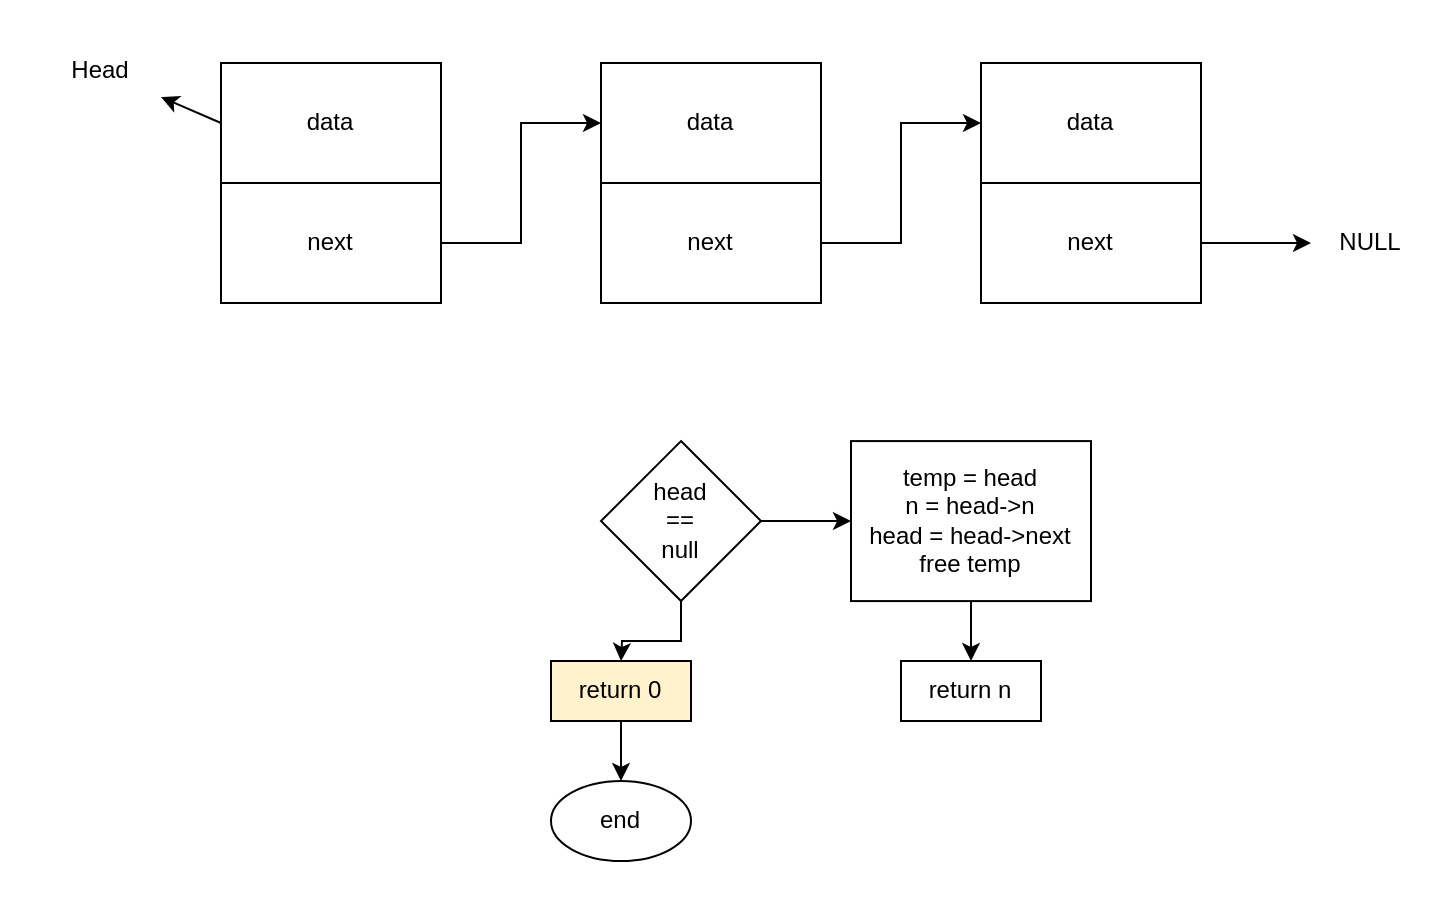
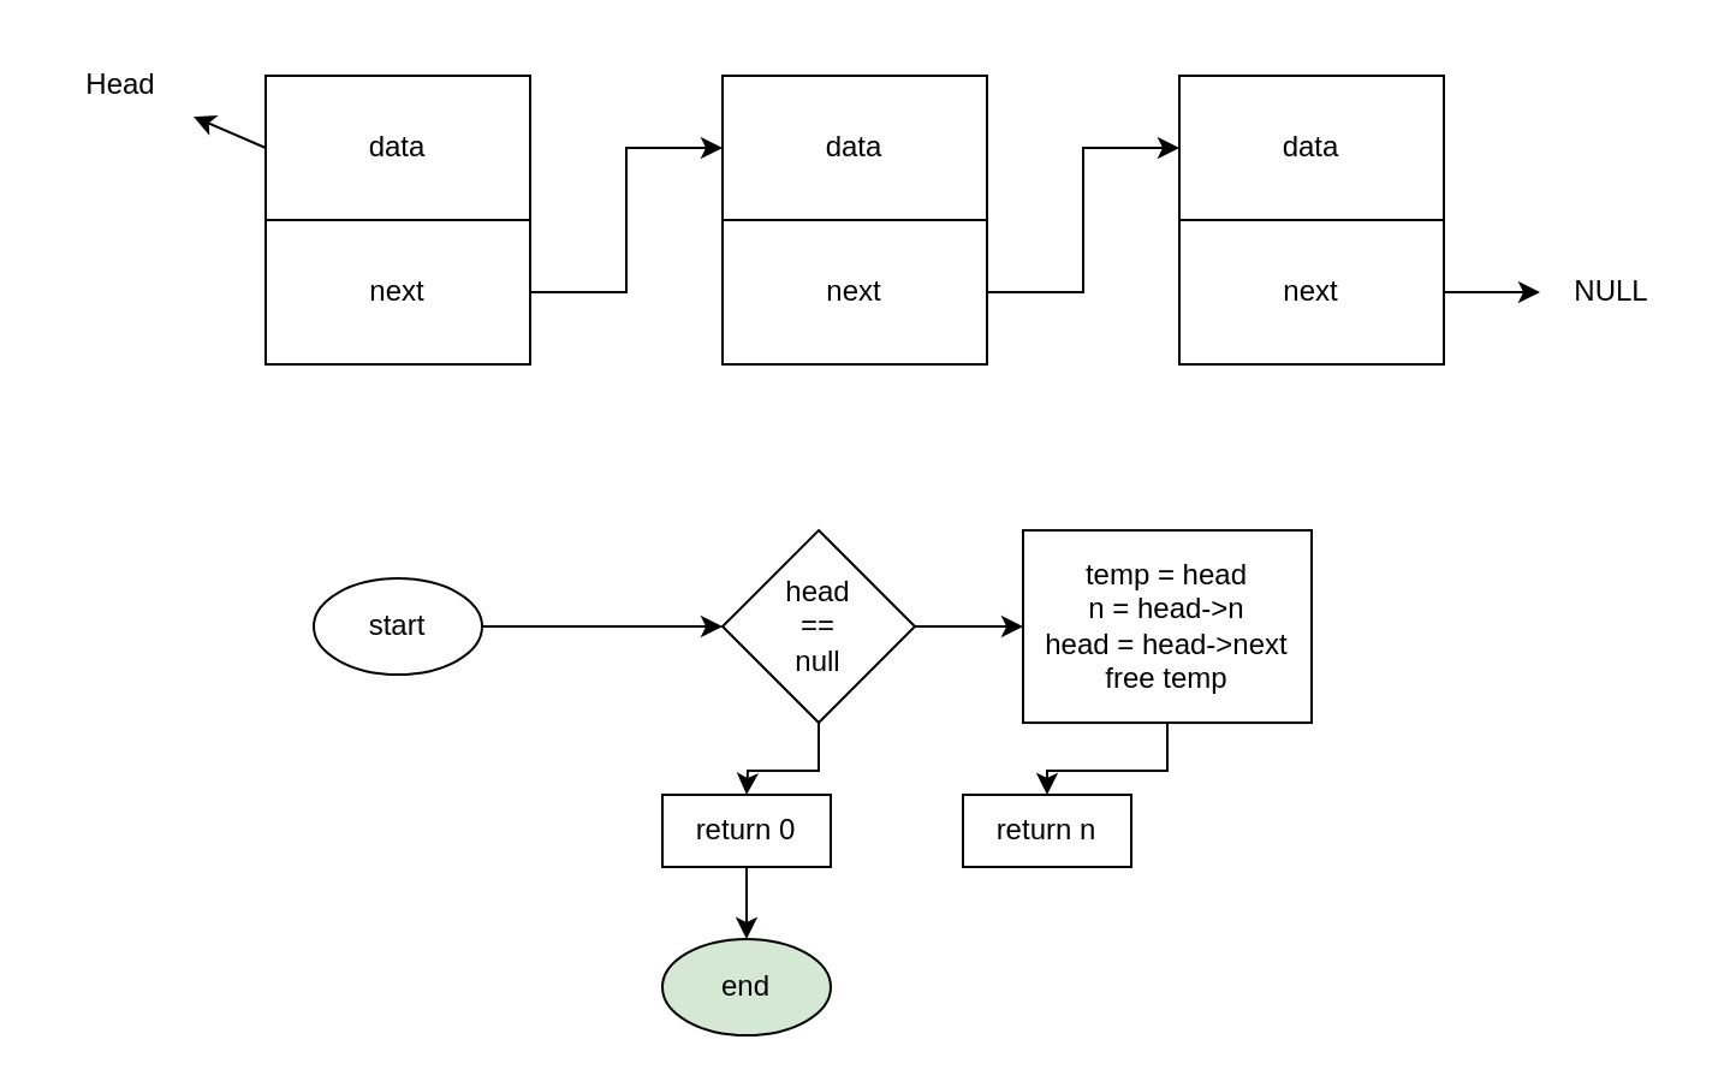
- <mxCell id="11" value="NULL" style="text;html=1;strokeColor=none;fillColor=none;align=center;verticalAlign=middle;whiteSpace=wrap;rounded=0;" vertex="1" parent="1"><mxGeometry x="655" y="106" width="60" height="30" as="geometry" /></mxCell>
+ <mxCell id="11" value="NULL" style="text;html=1;strokeColor=none;fillColor=none;align=center;verticalAlign=middle;whiteSpace=wrap;rounded=0;" vertex="1" parent="1"><mxGeometry x="640" y="106" width="60" height="30" as="geometry" /></mxCell>
+ <mxCell id="18" value="start" style="ellipse;whiteSpace=wrap;html=1;" vertex="1" parent="1"><mxGeometry x="130" y="240.04" width="70" height="40" as="geometry" /></mxCell>
+ <mxCell id="17" style="edgeStyle=orthogonalEdgeStyle;rounded=0;orthogonalLoop=1;jettySize=auto;html=1;exitX=1;exitY=0.5;exitDx=0;exitDy=0;entryX=0;entryY=0.5;entryDx=0;entryDy=0;" edge="1" parent="1" source="18" target="16"><mxGeometry relative="1" as="geometry" /></mxCell>
- <mxCell id="23" value="return 0" style="rounded=0;whiteSpace=wrap;html=1;fillColor=#fff2cc;" vertex="1" parent="1"><mxGeometry x="275" y="330" width="70" height="30" as="geometry" /></mxCell>
+ <mxCell id="23" value="return 0" style="rounded=0;whiteSpace=wrap;html=1;" vertex="1" parent="1"><mxGeometry x="275" y="330" width="70" height="30" as="geometry" /></mxCell>
- <mxCell id="24" value="return n" style="rounded=0;whiteSpace=wrap;html=1;" vertex="1" parent="1"><mxGeometry x="450" y="330" width="70" height="30" as="geometry" /></mxCell>
+ <mxCell id="24" value="return n" style="rounded=0;whiteSpace=wrap;html=1;" vertex="1" parent="1"><mxGeometry x="400" y="330" width="70" height="30" as="geometry" /></mxCell>
- <mxCell id="21" value="end" style="ellipse;whiteSpace=wrap;html=1;" vertex="1" parent="1"><mxGeometry x="275" y="390" width="70" height="40" as="geometry" /></mxCell>
+ <mxCell id="21" value="end" style="ellipse;whiteSpace=wrap;html=1;fillColor=#d5e8d4;" vertex="1" parent="1"><mxGeometry x="275" y="390" width="70" height="40" as="geometry" /></mxCell>
